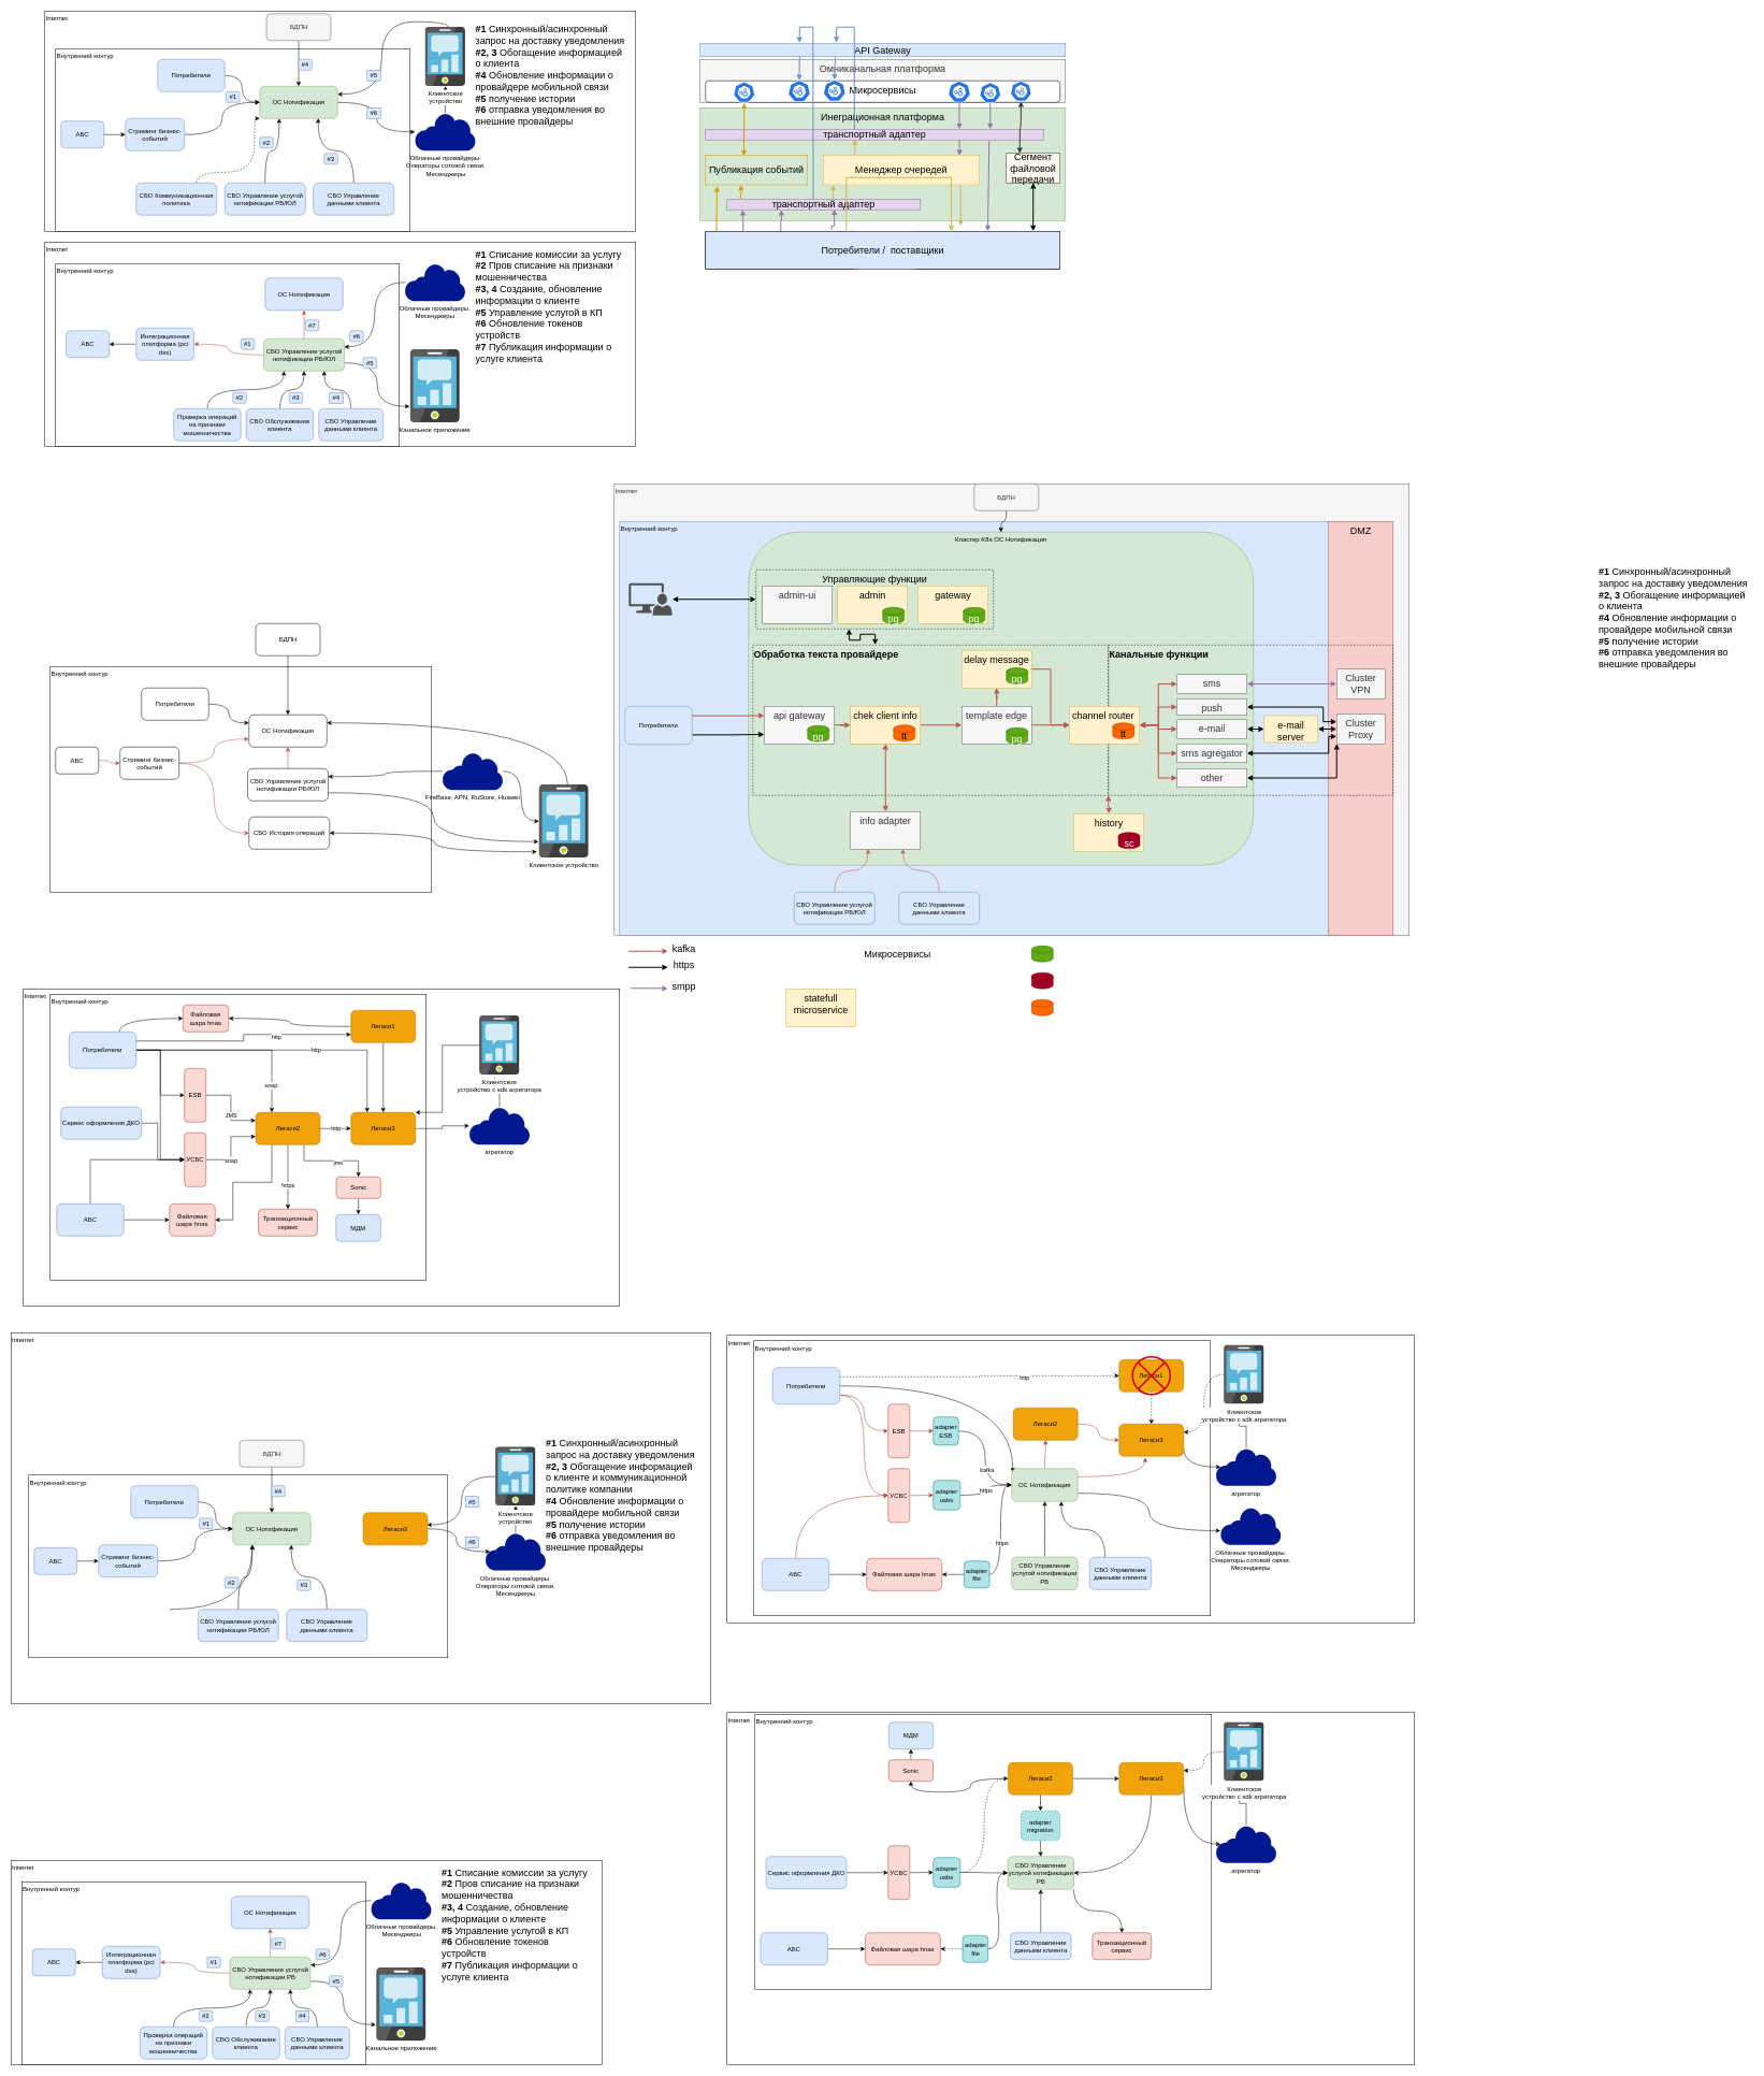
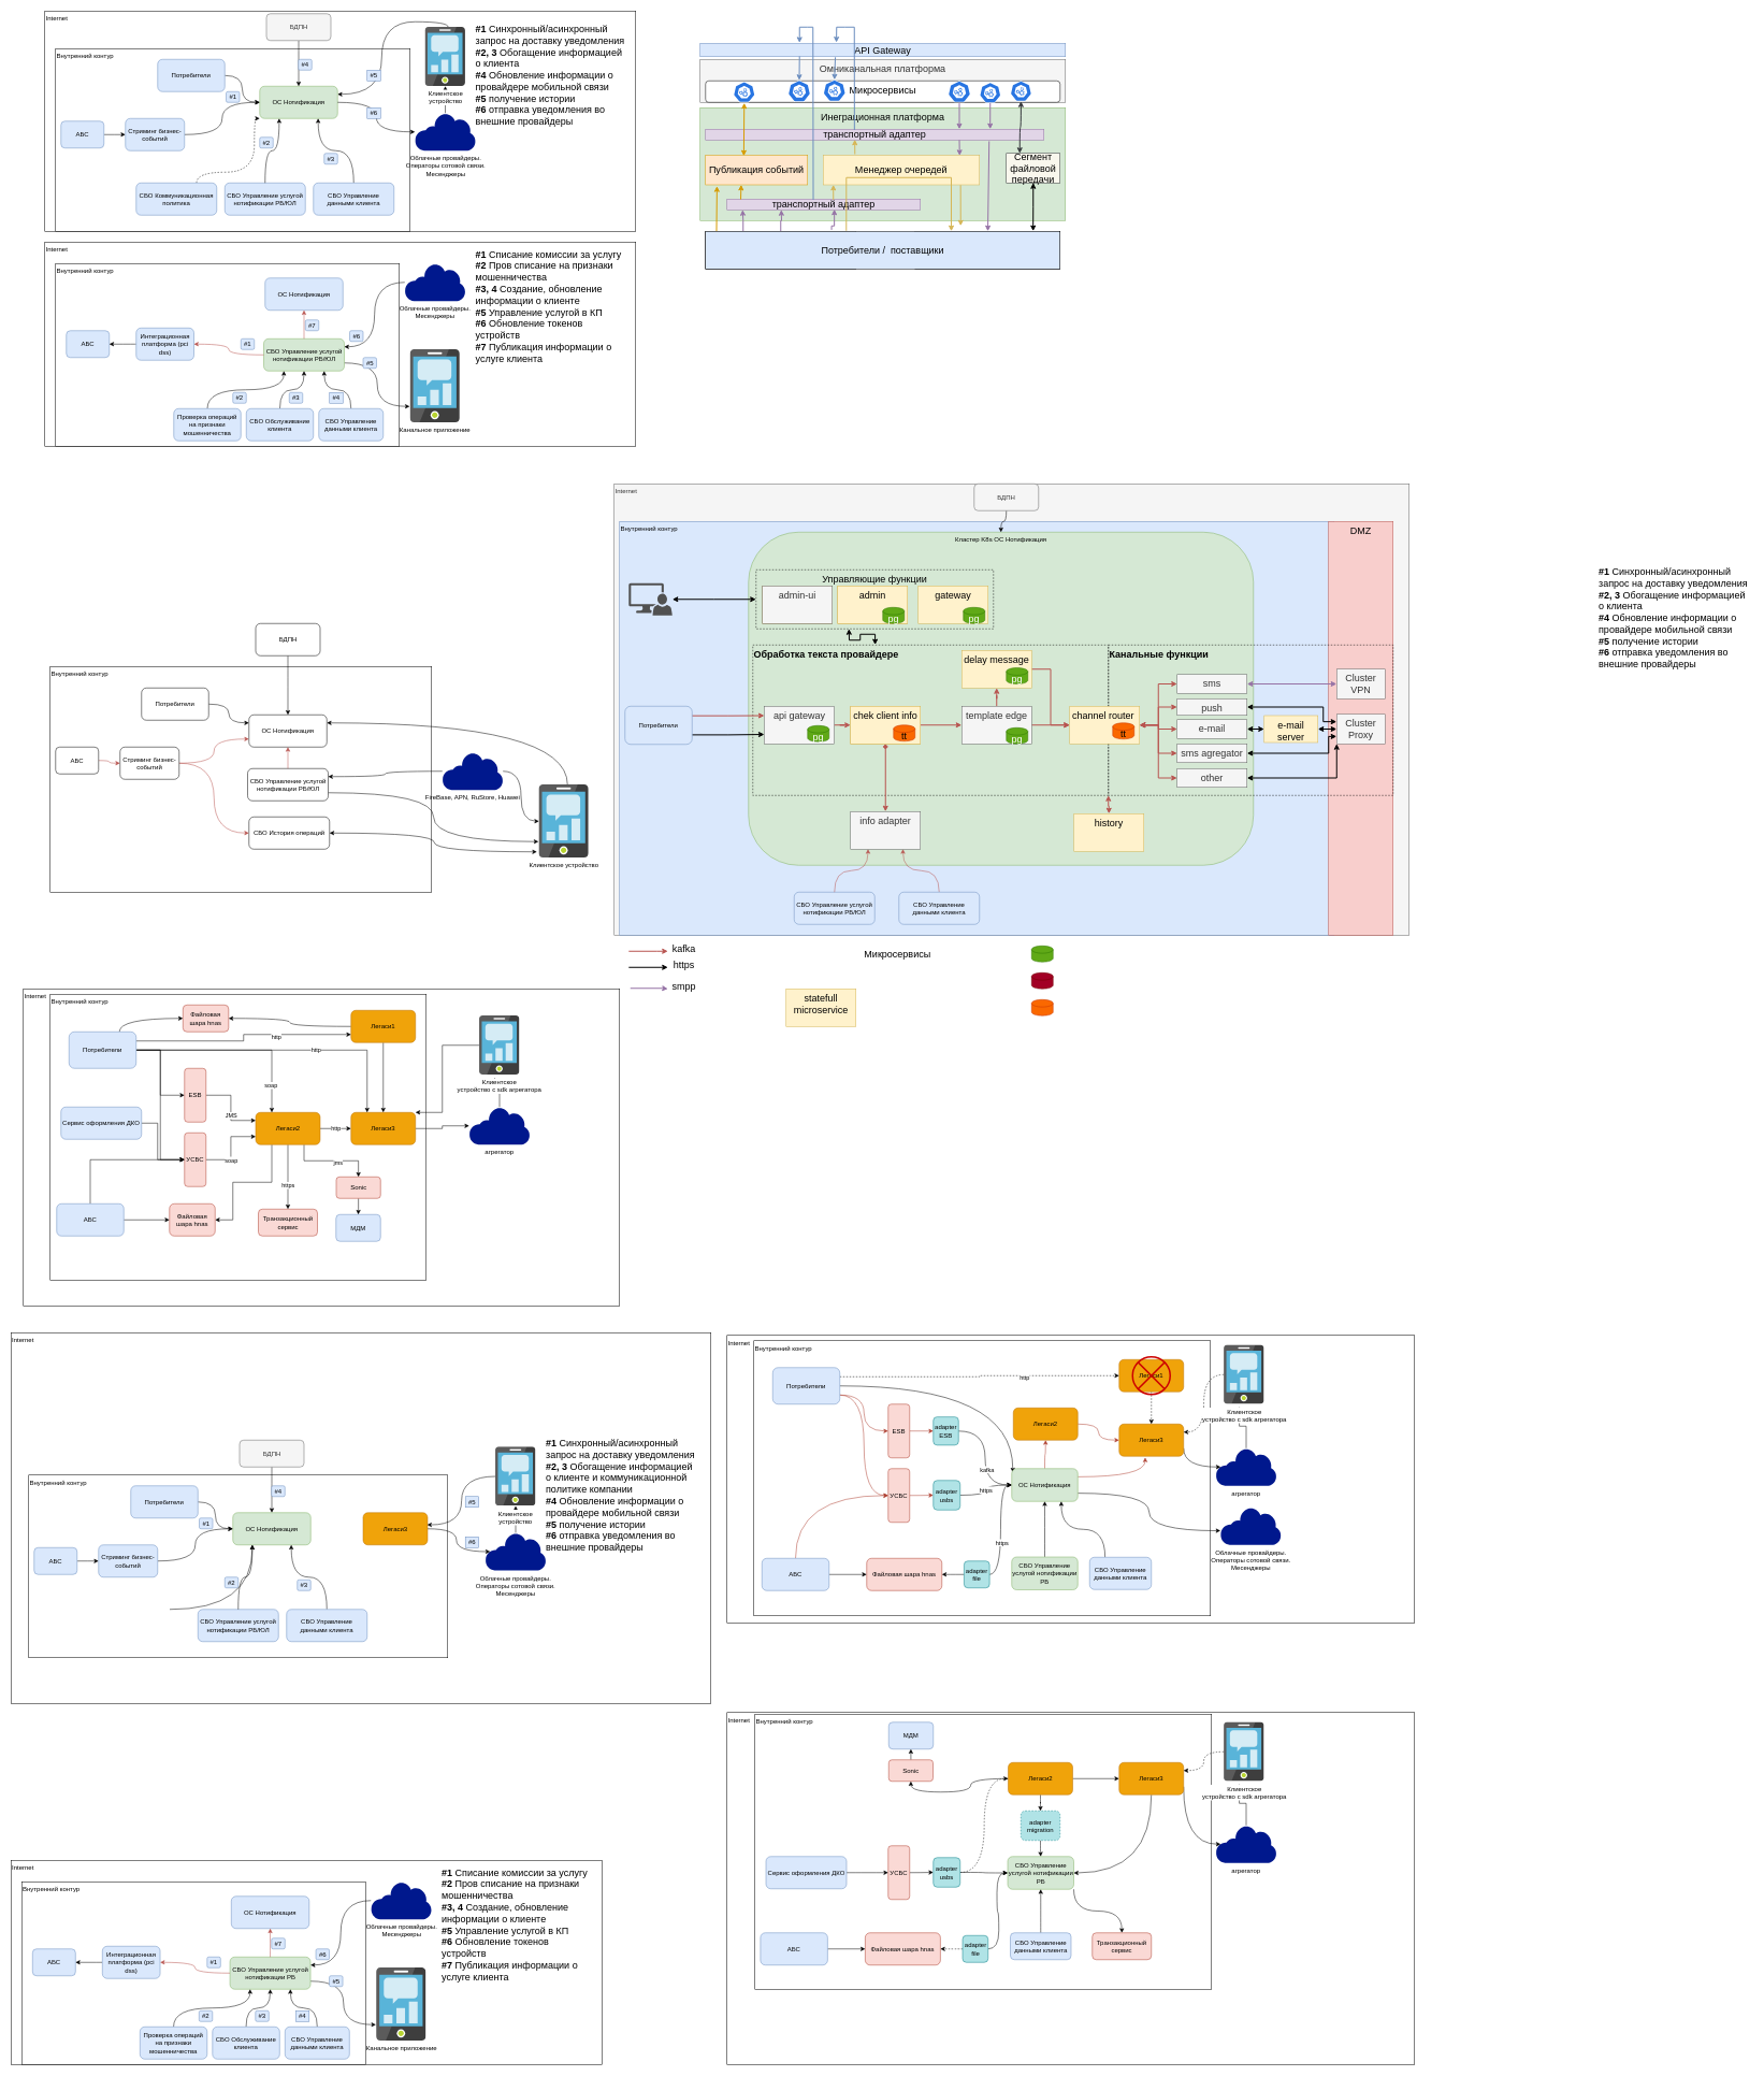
- <mxCell id="81" value="Публикация событий" style="rounded=0;whiteSpace=wrap;html=1;glass=0;fontSize=18;fillColor=#d5e8d4;strokeColor=#d79b00;" parent="1" vertex="1"><mxGeometry x="1313" y="288.5" width="190" height="55" as="geometry" /></mxCell>
+ <mxCell id="81" value="Публикация событий" style="rounded=0;whiteSpace=wrap;html=1;glass=0;fontSize=18;fillColor=#ffe6cc;strokeColor=#d79b00;" parent="1" vertex="1"><mxGeometry x="1313" y="288.5" width="190" height="55" as="geometry" /></mxCell>
- <mxCell id="169" style="edgeStyle=orthogonalEdgeStyle;rounded=0;orthogonalLoop=1;jettySize=auto;html=1;entryX=0.5;entryY=1;entryDx=0;entryDy=0;strokeColor=#b85450;strokeWidth=2;fontSize=18;startArrow=classic;startFill=1;endArrow=classic;endFill=1;fillColor=#f8cecc;" parent="1" source="170" target="189" edge="1"><mxGeometry relative="1" as="geometry" /></mxCell>
+ <mxCell id="169" style="edgeStyle=orthogonalEdgeStyle;rounded=0;orthogonalLoop=1;jettySize=auto;html=1;entryX=0.5;entryY=1;entryDx=0;entryDy=0;strokeColor=#b85450;strokeWidth=2;fontSize=18;startArrow=classic;startFill=1;endArrow=diamond;endFill=1;fillColor=#f8cecc;" parent="1" source="170" target="189" edge="1"><mxGeometry relative="1" as="geometry" /></mxCell>
- <mxCell id="162" value="sc" style="shape=cylinder3;whiteSpace=wrap;html=1;boundedLbl=1;backgroundOutline=1;size=6.882;rounded=1;glass=0;fontSize=18;fillColor=#a20025;fontColor=#ffffff;strokeColor=#6F0000;" parent="160" vertex="1"><mxGeometry x="82.5" y="35" width="40" height="30" as="geometry" /></mxCell>
